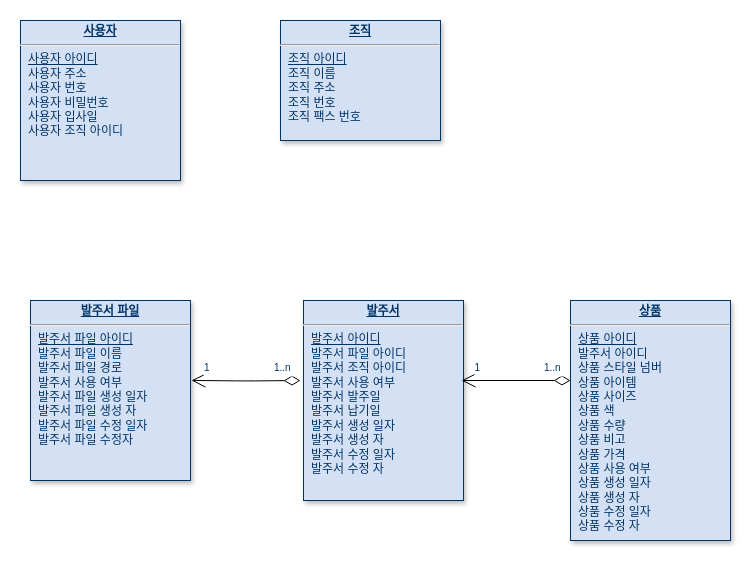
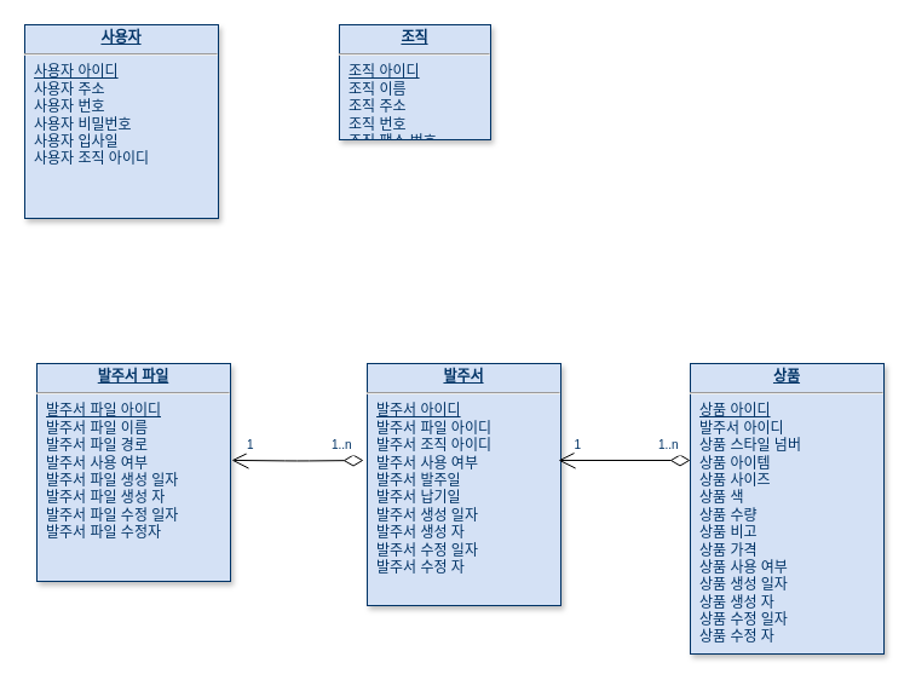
- <mxCell id="2" value="&lt;p style=&quot;margin: 0px; margin-top: 4px; text-align: center; text-decoration: underline;&quot;&gt;&lt;b&gt;조직&lt;/b&gt;&lt;/p&gt;&lt;hr&gt;&lt;p style=&quot;margin: 0px; margin-left: 8px;&quot;&gt;&lt;u&gt;조직 아이디&lt;br&gt;&lt;/u&gt;조직 이름&lt;/p&gt;&lt;p style=&quot;margin: 0px; margin-left: 8px;&quot;&gt;조직 주소&lt;/p&gt;&lt;p style=&quot;margin: 0px; margin-left: 8px;&quot;&gt;조직 번호&lt;/p&gt;&lt;p style=&quot;margin: 0px; margin-left: 8px;&quot;&gt;조직 팩스 번호&lt;/p&gt;" style="verticalAlign=top;align=left;overflow=fill;fontSize=12;fontFamily=Helvetica;html=1;strokeColor=#003366;shadow=1;fillColor=#D4E1F5;fontColor=#003366" parent="1" vertex="1"><mxGeometry x="280" y="20" width="160" height="120" as="geometry" /></mxCell>
+ <mxCell id="2" value="&lt;p style=&quot;margin: 0px; margin-top: 4px; text-align: center; text-decoration: underline;&quot;&gt;&lt;b&gt;조직&lt;/b&gt;&lt;/p&gt;&lt;hr&gt;&lt;p style=&quot;margin: 0px; margin-left: 8px;&quot;&gt;&lt;u&gt;조직 아이디&lt;br&gt;&lt;/u&gt;조직 이름&lt;/p&gt;&lt;p style=&quot;margin: 0px; margin-left: 8px;&quot;&gt;조직 주소&lt;/p&gt;&lt;p style=&quot;margin: 0px; margin-left: 8px;&quot;&gt;조직 번호&lt;/p&gt;&lt;p style=&quot;margin: 0px; margin-left: 8px;&quot;&gt;조직 팩스 번호&lt;/p&gt;" style="verticalAlign=top;align=left;overflow=fill;fontSize=12;fontFamily=Helvetica;html=1;strokeColor=#003366;shadow=1;fillColor=#D4E1F5;fontColor=#003366" parent="1" vertex="1"><mxGeometry x="280" y="20" width="125" height="95" as="geometry" /></mxCell>
